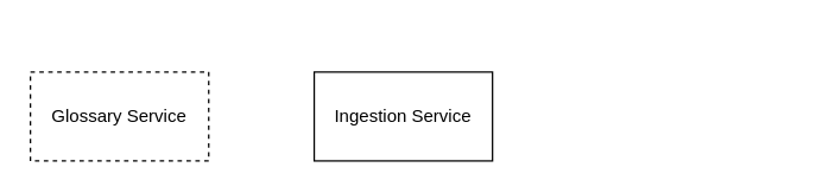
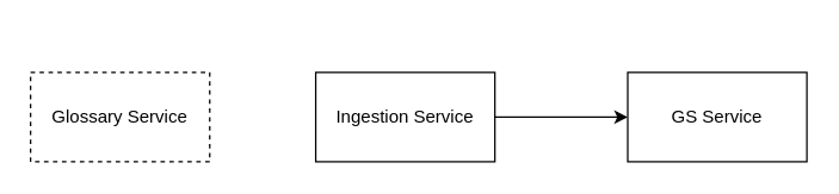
+ <mxCell id="5" value="" style="endArrow=classic;html=1;rounded=0;exitX=1;exitY=0.5;exitDx=0;exitDy=0;entryX=0;entryY=0.5;entryDx=0;entryDy=0;" edge="1" parent="1" source="3" target="4"><mxGeometry width="50" height="50" relative="1" as="geometry"><mxPoint x="270" y="108" as="sourcePoint" /><mxPoint x="320" y="58" as="targetPoint" /></mxGeometry></mxCell>
+ <mxCell id="4" value="GS Service" style="rounded=0;whiteSpace=wrap;html=1;" vertex="1" parent="1"><mxGeometry x="420" y="48" width="120" height="60" as="geometry" /></mxCell>
